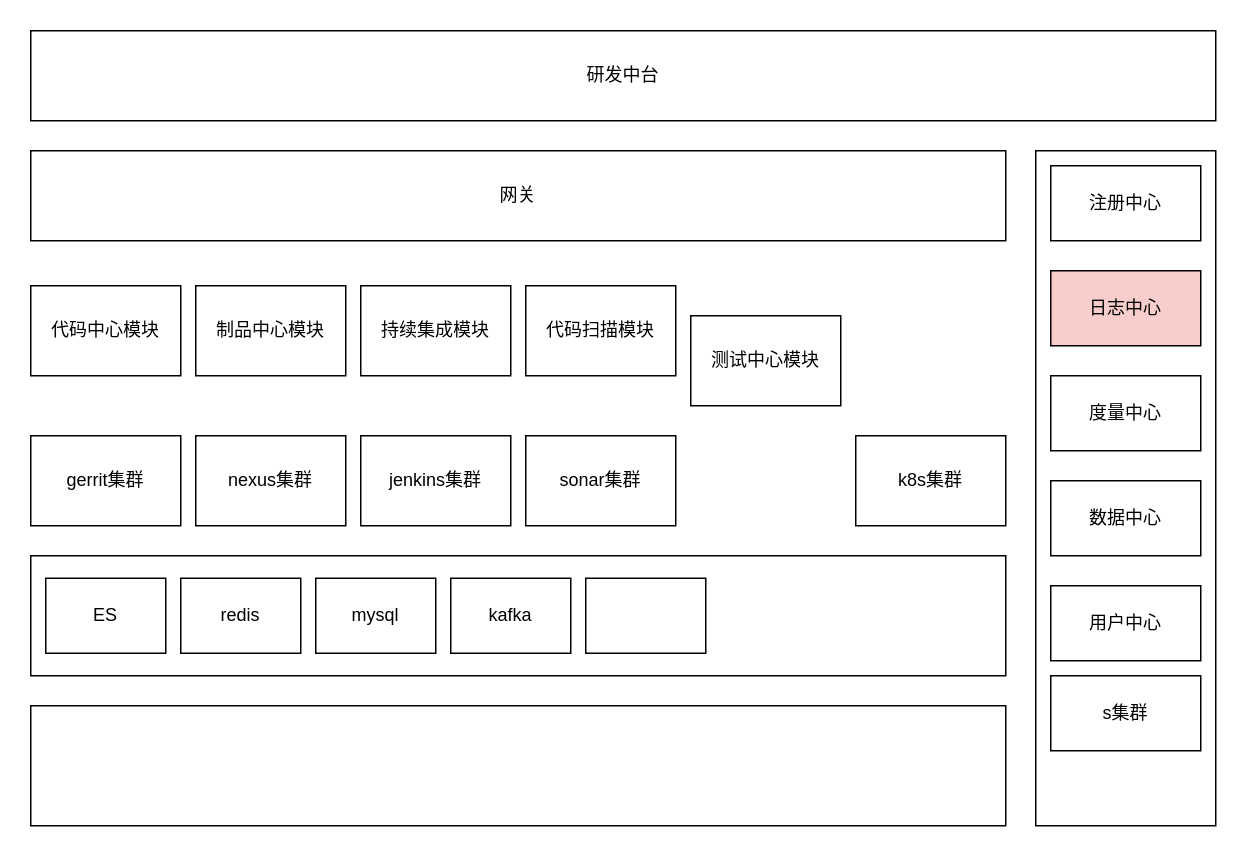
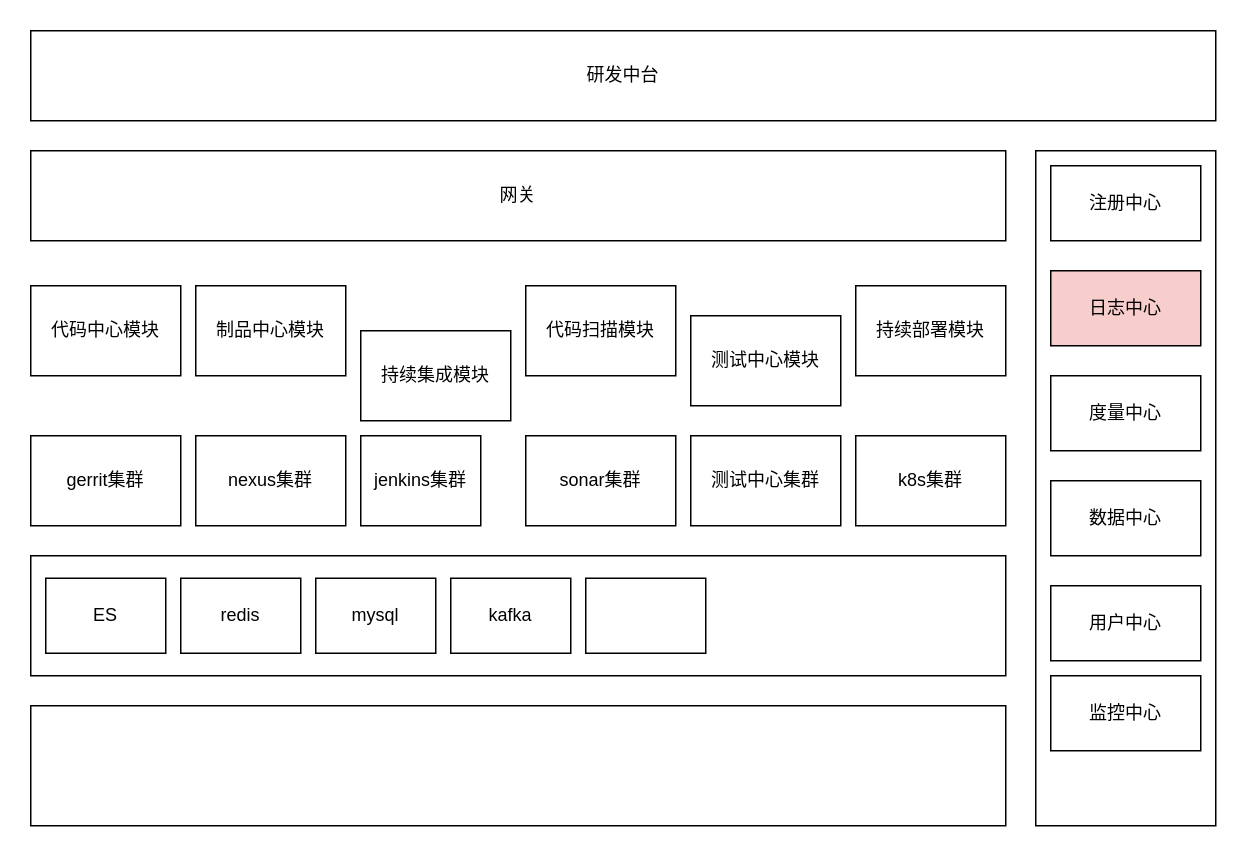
- <mxCell id="6" value="持续集成模块" style="rounded=0;whiteSpace=wrap;html=1;" vertex="1" parent="1"><mxGeometry x="240" y="190" width="100" height="60" as="geometry" /></mxCell>
+ <mxCell id="6" value="持续集成模块" style="rounded=0;whiteSpace=wrap;html=1;" vertex="1" parent="1"><mxGeometry x="240" y="220" width="100" height="60" as="geometry" /></mxCell>
+ <mxCell id="7" value="持续部署模块" style="rounded=0;whiteSpace=wrap;html=1;" vertex="1" parent="1"><mxGeometry x="570" y="190" width="100" height="60" as="geometry" /></mxCell>
- <mxCell id="20" value="jenkins集群" style="rounded=0;whiteSpace=wrap;html=1;" vertex="1" parent="1"><mxGeometry x="240" y="290" width="100" height="60" as="geometry" /></mxCell>
+ <mxCell id="20" value="jenkins集群" style="rounded=0;whiteSpace=wrap;html=1;" vertex="1" parent="1"><mxGeometry x="240" y="290" width="80" height="60" as="geometry" /></mxCell>
+ <mxCell id="22" value="测试中心集群" style="rounded=0;whiteSpace=wrap;html=1;" vertex="1" parent="1"><mxGeometry x="460" y="290" width="100" height="60" as="geometry" /></mxCell>
- <mxCell id="29" value="s集群" style="rounded=0;whiteSpace=wrap;html=1;" vertex="1" parent="1"><mxGeometry x="700" y="450" width="100" height="50" as="geometry" /></mxCell>
+ <mxCell id="29" value="监控中心" style="rounded=0;whiteSpace=wrap;html=1;" vertex="1" parent="1"><mxGeometry x="700" y="450" width="100" height="50" as="geometry" /></mxCell>
